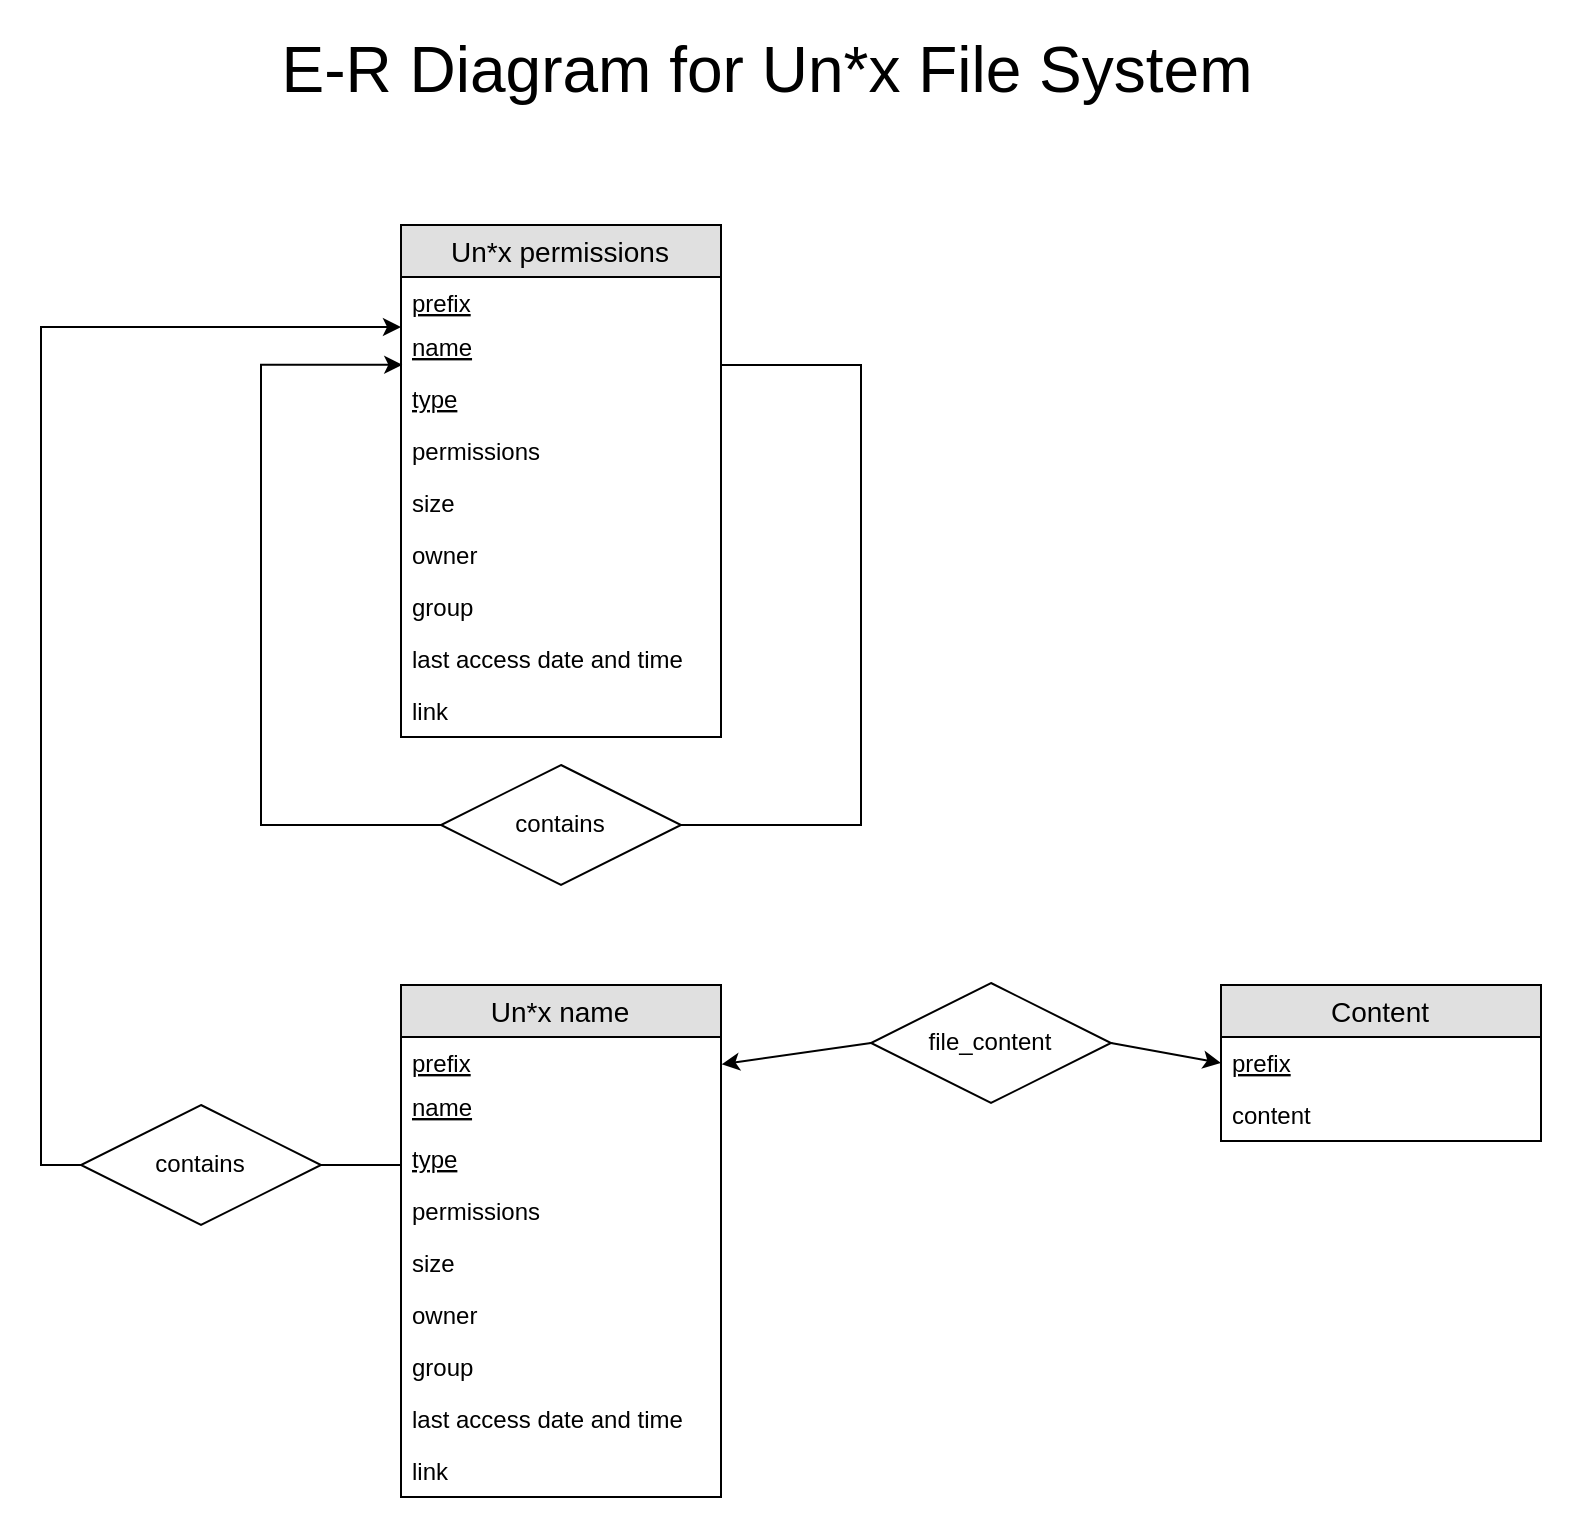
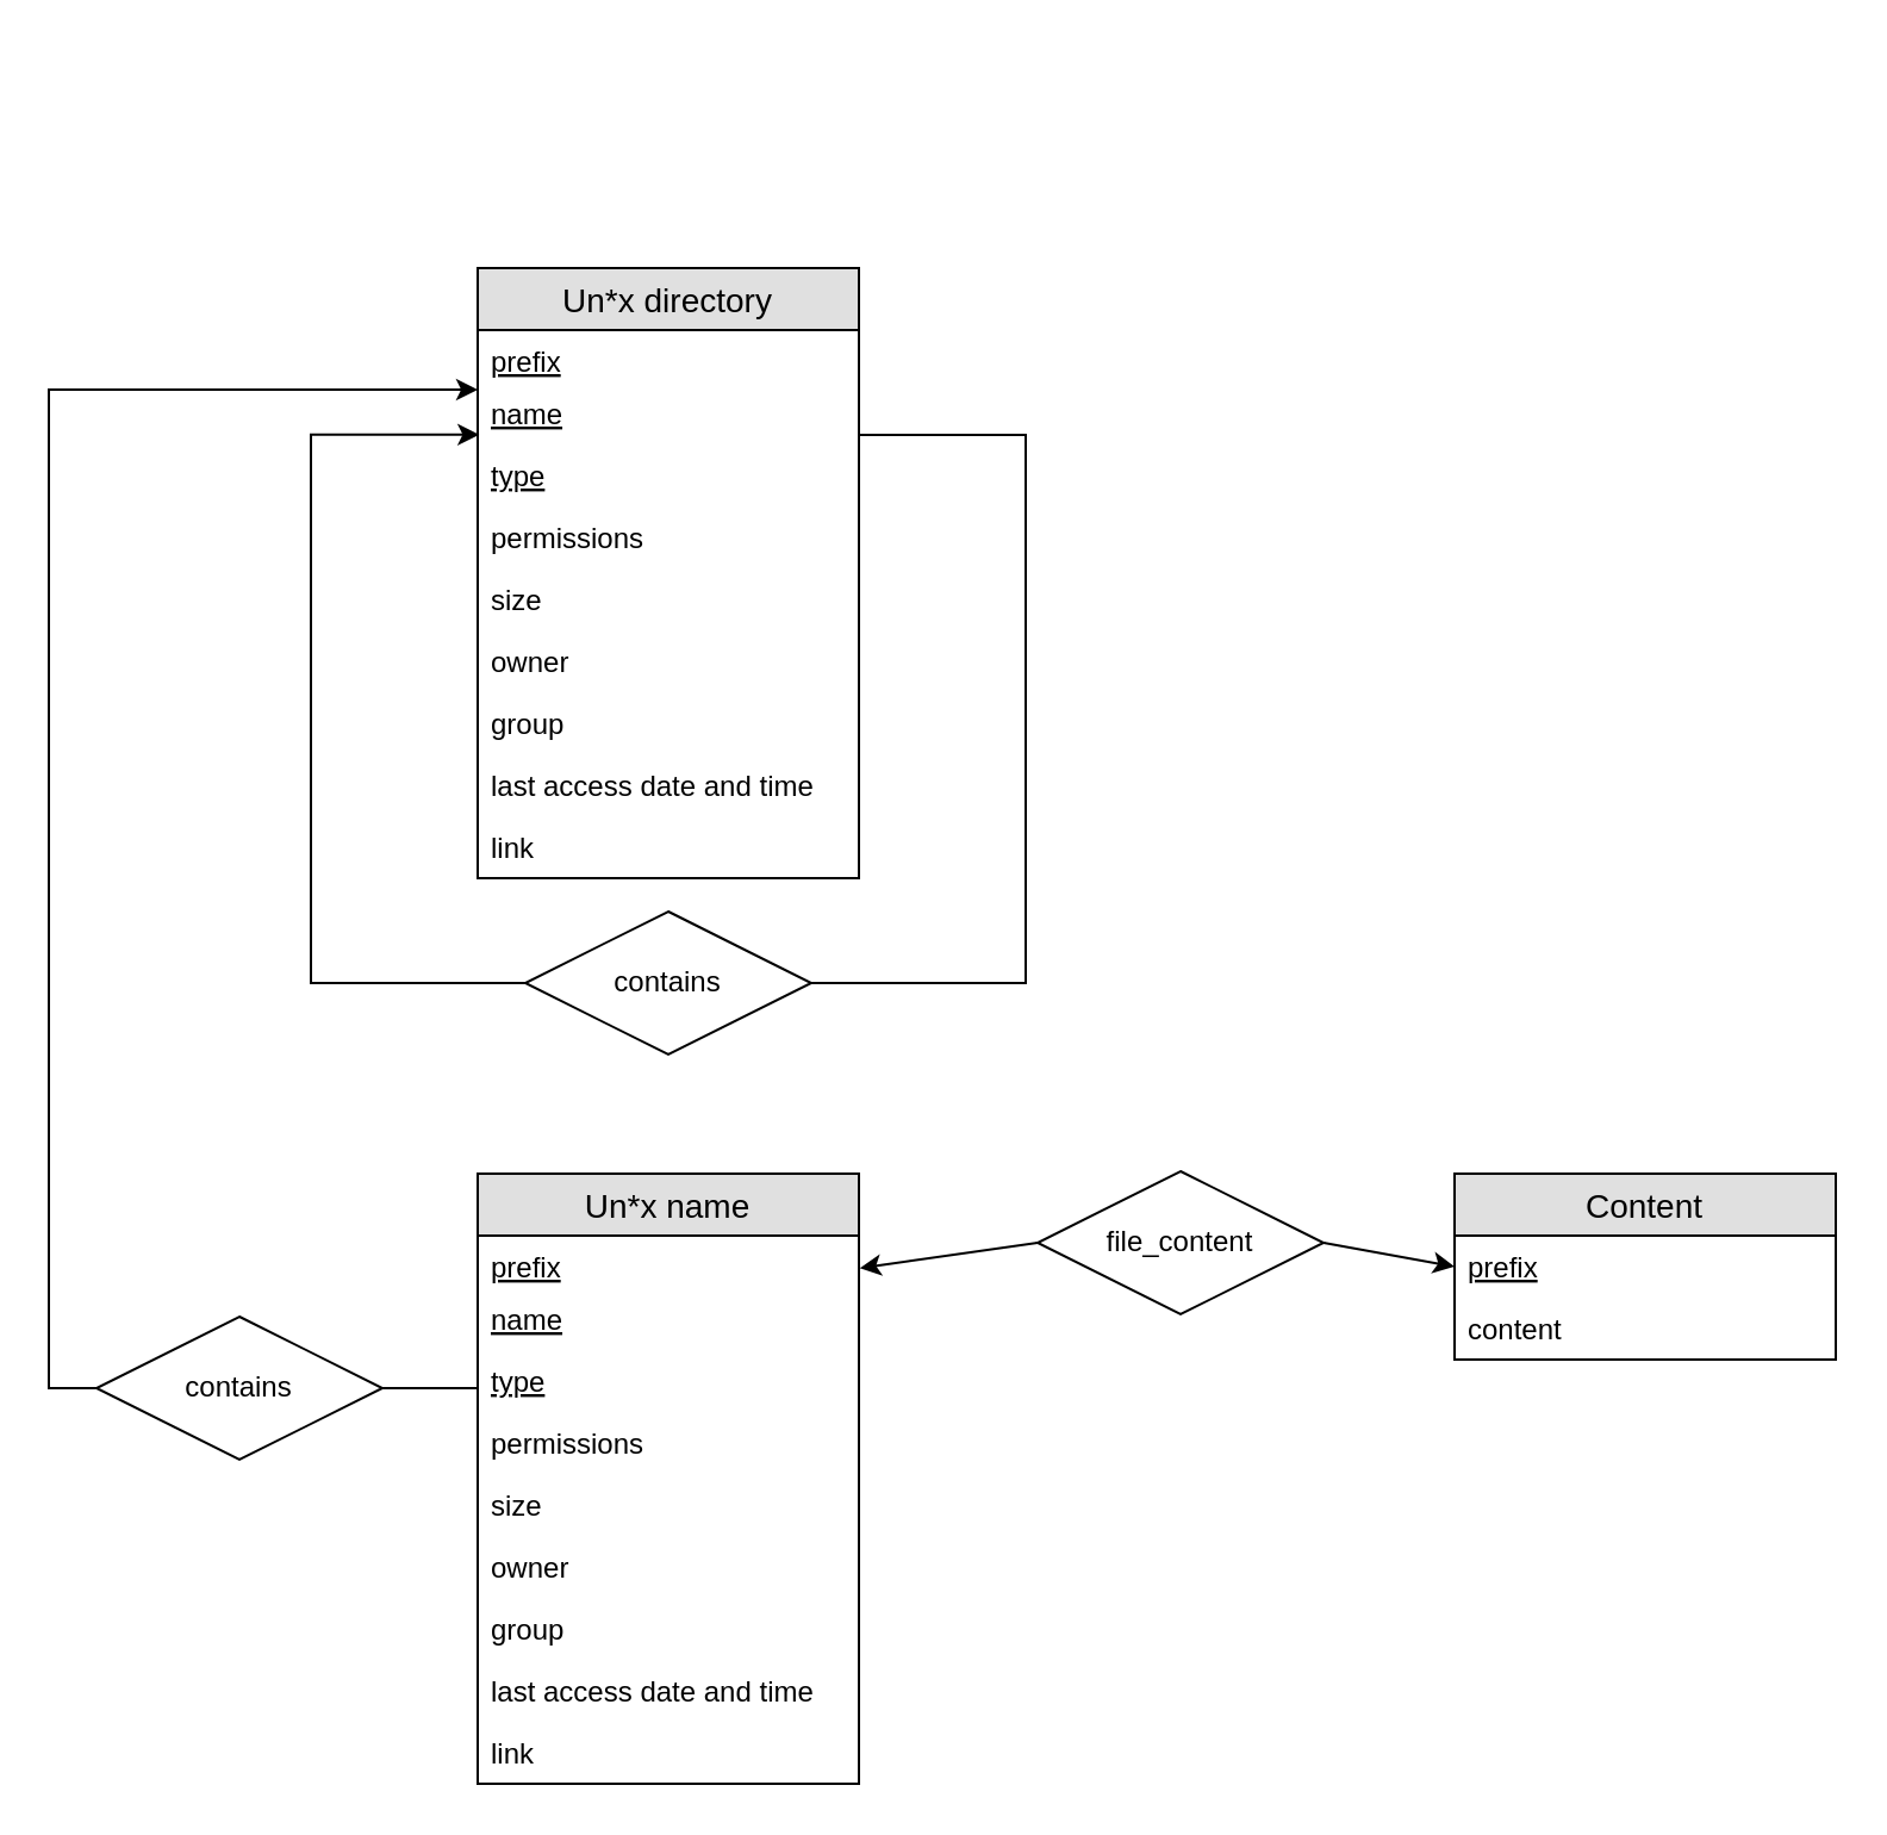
- <mxCell id="2" value="&lt;font style=&quot;font-size: 32px&quot;&gt;E-R Diagram for Un*x File System&lt;/font&gt;" style="text;html=1;align=center;verticalAlign=middle;resizable=0;points=[];autosize=1;" parent="1" vertex="1"><mxGeometry x="133" y="20" width="500" height="30" as="geometry" /></mxCell>
- <mxCell id="3" value="Un*x permissions" style="swimlane;fontStyle=0;childLayout=stackLayout;horizontal=1;startSize=26;fillColor=#e0e0e0;horizontalStack=0;resizeParent=1;resizeParentMax=0;resizeLast=0;collapsible=1;marginBottom=0;swimlaneFillColor=#ffffff;align=center;fontSize=14;" parent="1" vertex="1"><mxGeometry x="200" y="112" width="160" height="256" as="geometry" /></mxCell>
+ <mxCell id="3" value="Un*x directory" style="swimlane;fontStyle=0;childLayout=stackLayout;horizontal=1;startSize=26;fillColor=#e0e0e0;horizontalStack=0;resizeParent=1;resizeParentMax=0;resizeLast=0;collapsible=1;marginBottom=0;swimlaneFillColor=#ffffff;align=center;fontSize=14;" parent="1" vertex="1"><mxGeometry x="200" y="112" width="160" height="256" as="geometry" /></mxCell>
